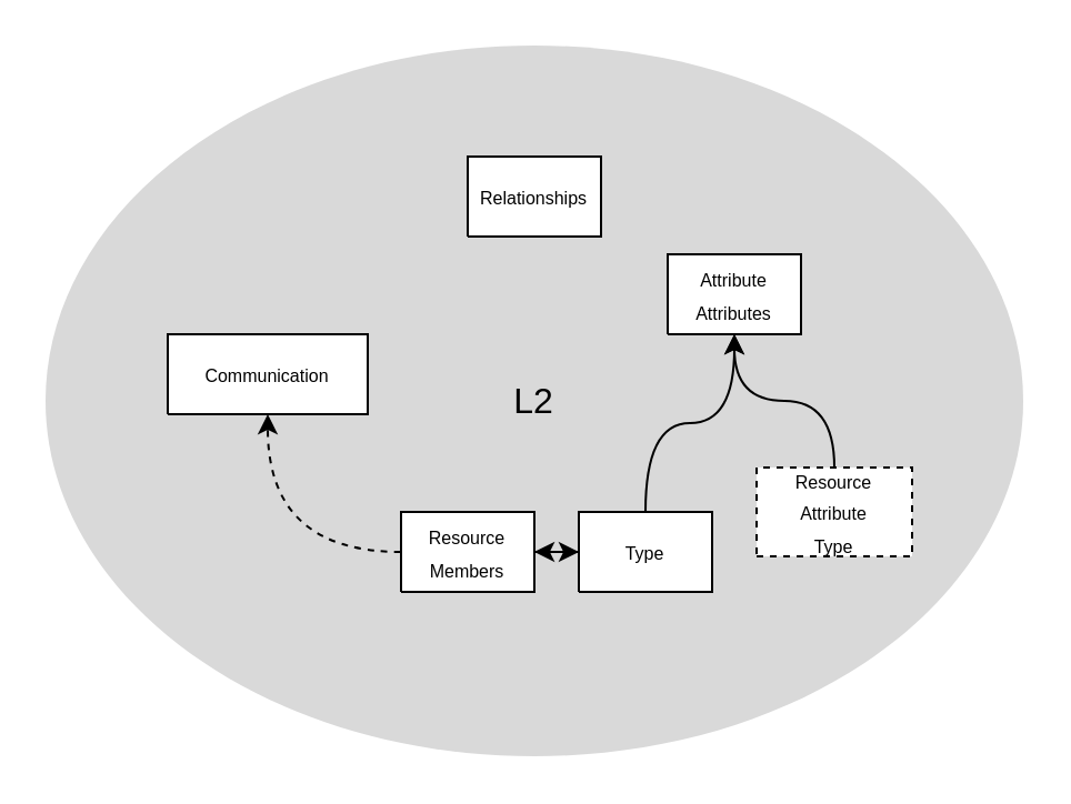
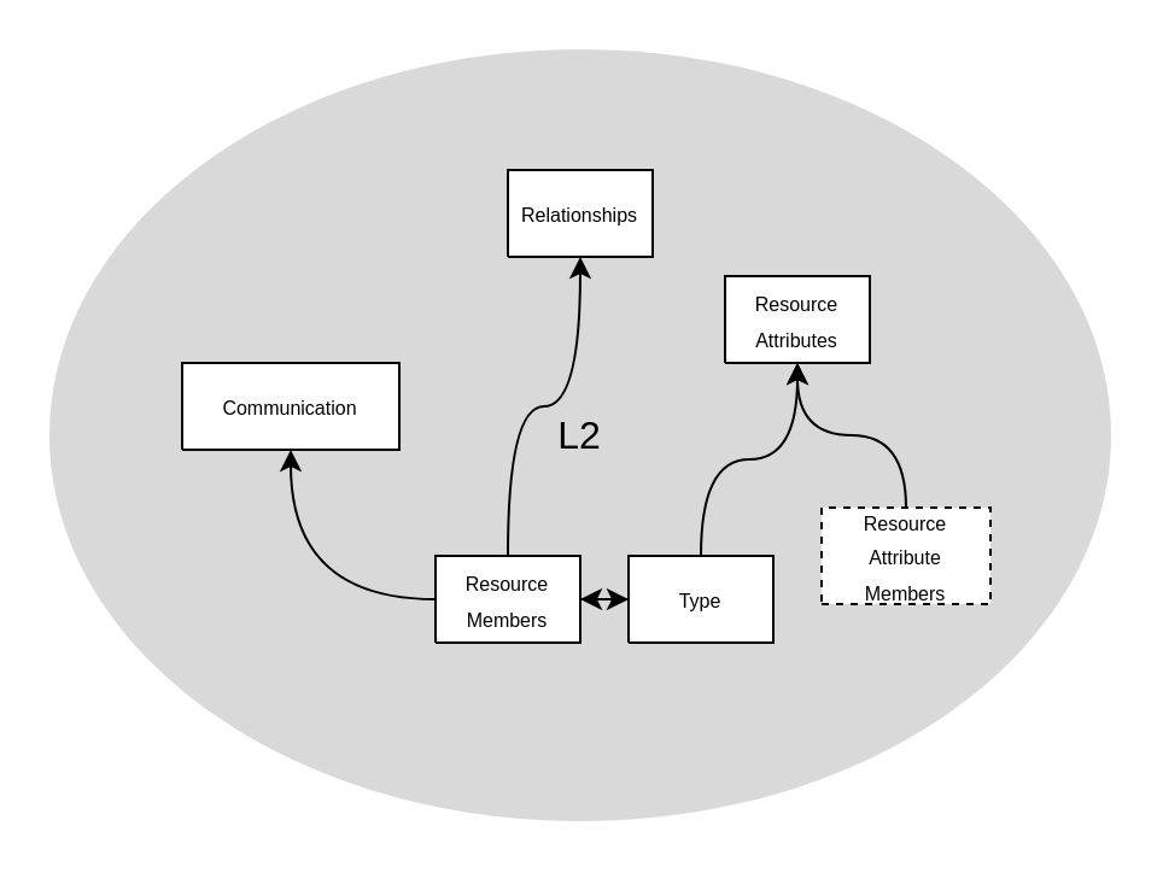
- <mxCell id="10" value="&lt;font style=&quot;font-size: 8px ; font-family: &amp;#34;arial&amp;#34; ; color: #000000 ; direction: ltr ; letter-spacing: 0px ; line-height: 120% ; opacity: 1&quot;&gt;Attribute&lt;br&gt;Attributes&lt;br&gt;&lt;/font&gt;" style="verticalAlign=middle;align=center;vsdxID=2;fillColor=#FFFFFF;gradientColor=none;shape=stencil(nZBLDoAgDERP0z3SIyjew0SURgSD+Lu9kMZoXLhwN9O+tukAlrNpJg1SzDH4QW/URgNYgZTkjA4UkwJUgGXng+6DX1zLfmoymdXo17xh5zmRJ6Q42BWCfc2oJfdAr+Yv+AP9Cb7OJ3H/2JG1HNGz/84klThPVCc=);strokeColor=#000000;spacingTop=-1;spacingBottom=-1;spacingLeft=-1;spacingRight=-1;labelBackgroundColor=none;rounded=0;html=1;whiteSpace=wrap;" vertex="1" parent="1"><mxGeometry x="300" y="114" width="60" height="36" as="geometry" /></mxCell>
+ <mxCell id="10" value="&lt;font style=&quot;font-size: 8px ; font-family: &amp;#34;arial&amp;#34; ; color: #000000 ; direction: ltr ; letter-spacing: 0px ; line-height: 120% ; opacity: 1&quot;&gt;Resource&lt;br&gt;Attributes&lt;br&gt;&lt;/font&gt;" style="verticalAlign=middle;align=center;vsdxID=2;fillColor=#FFFFFF;gradientColor=none;shape=stencil(nZBLDoAgDERP0z3SIyjew0SURgSD+Lu9kMZoXLhwN9O+tukAlrNpJg1SzDH4QW/URgNYgZTkjA4UkwJUgGXng+6DX1zLfmoymdXo17xh5zmRJ6Q42BWCfc2oJfdAr+Yv+AP9Cb7OJ3H/2JG1HNGz/84klThPVCc=);strokeColor=#000000;spacingTop=-1;spacingBottom=-1;spacingLeft=-1;spacingRight=-1;labelBackgroundColor=none;rounded=0;html=1;whiteSpace=wrap;" vertex="1" parent="1"><mxGeometry x="300" y="114" width="60" height="36" as="geometry" /></mxCell>
+ <mxCell id="6" style="edgeStyle=orthogonalEdgeStyle;curved=1;rounded=0;orthogonalLoop=1;jettySize=auto;html=1;" edge="1" parent="1" source="12" target="3"><mxGeometry relative="1" as="geometry" /></mxCell>
- <mxCell id="14" value="&lt;font style=&quot;font-size: 8px ; font-family: &amp;#34;arial&amp;#34; ; color: #000000 ; direction: ltr ; letter-spacing: 0px ; line-height: 120% ; opacity: 1&quot;&gt;Resource&lt;br&gt;Attribute&lt;br&gt;Type&lt;br&gt;&lt;/font&gt;" style="verticalAlign=middle;align=center;vsdxID=2;fillColor=#FFFFFF;gradientColor=none;shape=stencil(nZBLDoAgDERP0z3SIyjew0SURgSD+Lu9kMZoXLhwN9O+tukAlrNpJg1SzDH4QW/URgNYgZTkjA4UkwJUgGXng+6DX1zLfmoymdXo17xh5zmRJ6Q42BWCfc2oJfdAr+Yv+AP9Cb7OJ3H/2JG1HNGz/84klThPVCc=);strokeColor=#000000;spacingTop=-1;spacingBottom=-1;spacingLeft=-1;spacingRight=-1;labelBackgroundColor=none;rounded=0;html=1;whiteSpace=wrap;dashed=1;" vertex="1" parent="1"><mxGeometry x="340" y="210" width="70" height="40" as="geometry" /></mxCell>
+ <mxCell id="14" value="&lt;font style=&quot;font-size: 8px ; font-family: &amp;#34;arial&amp;#34; ; color: #000000 ; direction: ltr ; letter-spacing: 0px ; line-height: 120% ; opacity: 1&quot;&gt;Resource&lt;br&gt;Attribute&lt;br&gt;Members&lt;br&gt;&lt;/font&gt;" style="verticalAlign=middle;align=center;vsdxID=2;fillColor=#FFFFFF;gradientColor=none;shape=stencil(nZBLDoAgDERP0z3SIyjew0SURgSD+Lu9kMZoXLhwN9O+tukAlrNpJg1SzDH4QW/URgNYgZTkjA4UkwJUgGXng+6DX1zLfmoymdXo17xh5zmRJ6Q42BWCfc2oJfdAr+Yv+AP9Cb7OJ3H/2JG1HNGz/84klThPVCc=);strokeColor=#000000;spacingTop=-1;spacingBottom=-1;spacingLeft=-1;spacingRight=-1;labelBackgroundColor=none;rounded=0;html=1;whiteSpace=wrap;dashed=1;" vertex="1" parent="1"><mxGeometry x="340" y="210" width="70" height="40" as="geometry" /></mxCell>
- <mxCell id="5" style="edgeStyle=orthogonalEdgeStyle;rounded=0;orthogonalLoop=1;jettySize=auto;html=1;curved=1;dashed=1;" edge="1" parent="1" source="12" target="4"><mxGeometry relative="1" as="geometry" /></mxCell>
+ <mxCell id="5" style="edgeStyle=orthogonalEdgeStyle;rounded=0;orthogonalLoop=1;jettySize=auto;html=1;curved=1;" edge="1" parent="1" source="12" target="4"><mxGeometry relative="1" as="geometry" /></mxCell>
